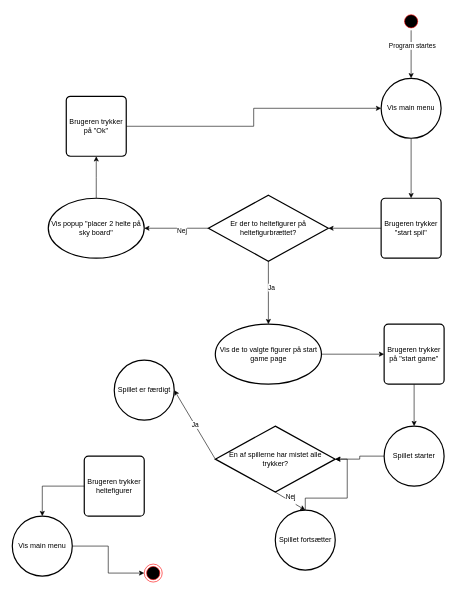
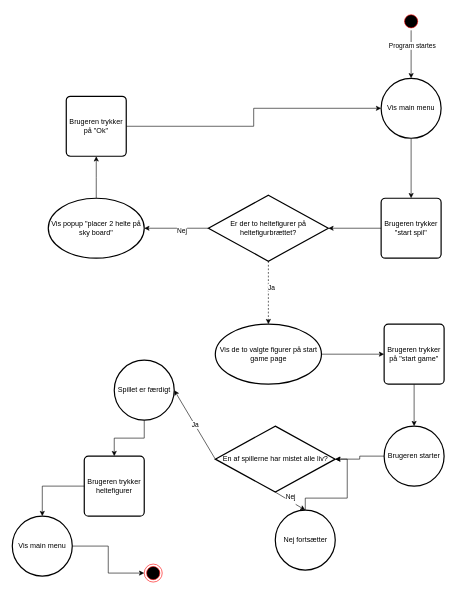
- <mxCell id="14" style="edgeStyle=orthogonalEdgeStyle;rounded=0;orthogonalLoop=1;jettySize=auto;html=1;" edge="1" parent="1" source="16" target="10"><mxGeometry relative="1" as="geometry" /></mxCell>
+ <mxCell id="14" style="edgeStyle=orthogonalEdgeStyle;rounded=0;orthogonalLoop=1;jettySize=auto;html=1;dashed=1;" edge="1" parent="1" source="16" target="10"><mxGeometry relative="1" as="geometry" /></mxCell>
+ <mxCell id="33" style="edgeStyle=orthogonalEdgeStyle;rounded=0;orthogonalLoop=1;jettySize=auto;html=1;entryX=0.5;entryY=0;entryDx=0;entryDy=0;" edge="1" parent="1" source="34" target="24"><mxGeometry relative="1" as="geometry" /></mxCell>
- <mxCell id="22" value="Spillet starter" style="strokeWidth=2;html=1;shape=mxgraph.flowchart.start_2;whiteSpace=wrap;" vertex="1" parent="1"><mxGeometry x="640" y="710" width="100" height="100" as="geometry" /></mxCell>
+ <mxCell id="22" value="Brugeren starter" style="strokeWidth=2;html=1;shape=mxgraph.flowchart.start_2;whiteSpace=wrap;" vertex="1" parent="1"><mxGeometry x="640" y="710" width="100" height="100" as="geometry" /></mxCell>
- <mxCell id="25" value="En af spillerne har mistet alle trykker?" style="strokeWidth=2;html=1;shape=mxgraph.flowchart.decision;whiteSpace=wrap;" vertex="1" parent="1"><mxGeometry x="358.5" y="710" width="200" height="110" as="geometry" /></mxCell>
+ <mxCell id="25" value="En af spillerne har mistet alle liv?" style="strokeWidth=2;html=1;shape=mxgraph.flowchart.decision;whiteSpace=wrap;" vertex="1" parent="1"><mxGeometry x="358.5" y="710" width="200" height="110" as="geometry" /></mxCell>
- <mxCell id="30" value="Spillet fortsætter" style="strokeWidth=2;html=1;shape=mxgraph.flowchart.start_2;whiteSpace=wrap;" vertex="1" parent="1"><mxGeometry x="458.5" y="850" width="100" height="100" as="geometry" /></mxCell>
+ <mxCell id="30" value="Nej fortsætter" style="strokeWidth=2;html=1;shape=mxgraph.flowchart.start_2;whiteSpace=wrap;" vertex="1" parent="1"><mxGeometry x="458.5" y="850" width="100" height="100" as="geometry" /></mxCell>
